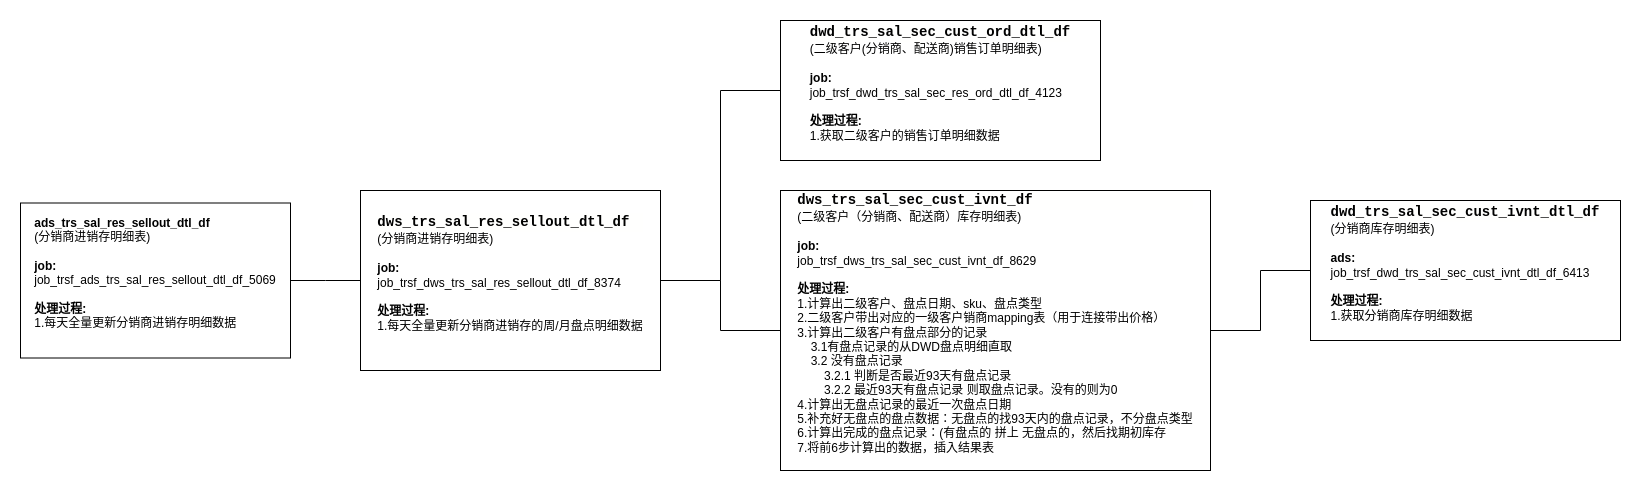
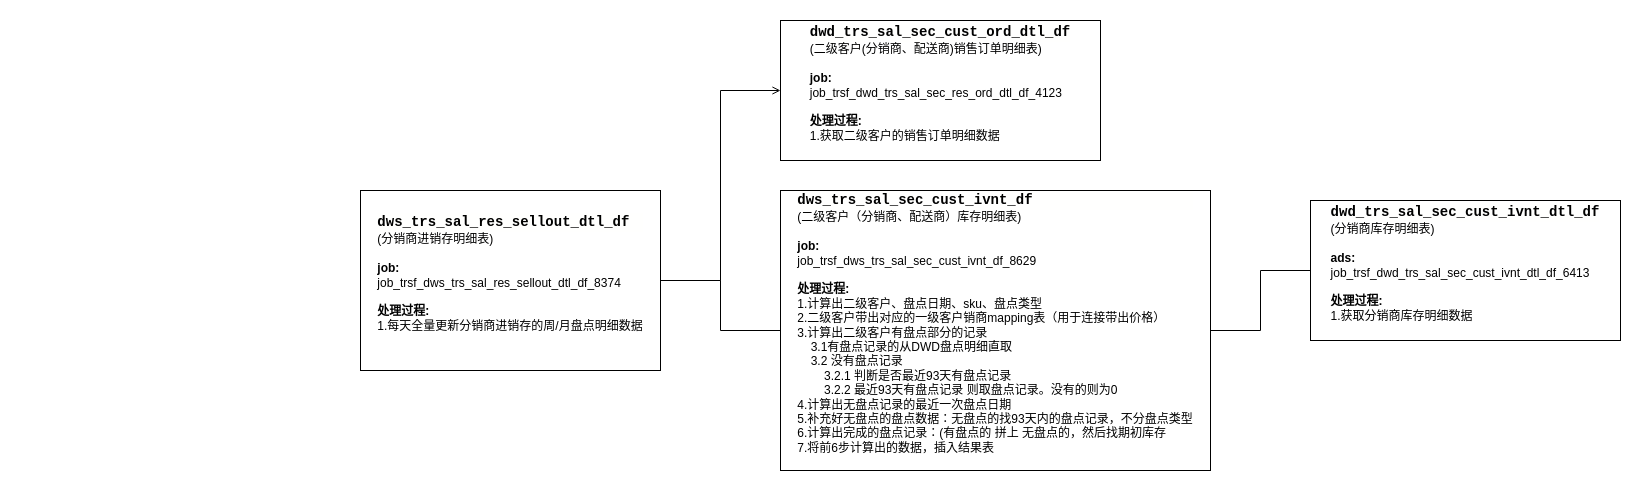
- <mxCell id="4" value="" style="edgeStyle=elbowEdgeStyle;rounded=0;orthogonalLoop=1;jettySize=auto;html=1;elbow=horizontal;startArrow=none;endArrow=none;" edge="1" parent="1" source="6" target="7"><mxGeometry relative="1" as="geometry" /></mxCell>
+ <mxCell id="4" value="" style="edgeStyle=elbowEdgeStyle;rounded=0;orthogonalLoop=1;jettySize=auto;html=1;elbow=horizontal;startArrow=none;endArrow=open;" edge="1" parent="1" source="6" target="7"><mxGeometry relative="1" as="geometry" /></mxCell>
- <mxCell id="3" value="&lt;div style=&quot;text-align: left;&quot;&gt;&lt;b&gt;ads_trs_sal_res_sellout_dtl_df&lt;/b&gt;&lt;br&gt;&lt;/div&gt;&lt;div style=&quot;text-align: left;&quot;&gt;(分销商进销存明细表&lt;span style=&quot;background-color: initial;&quot;&gt;)&lt;/span&gt;&lt;br&gt;&lt;/div&gt;&lt;div style=&quot;text-align: left;&quot;&gt;&lt;br&gt;&lt;/div&gt;&lt;div style=&quot;text-align: left;&quot;&gt;&lt;b style=&quot;background-color: initial;&quot;&gt;job:&lt;/b&gt;&lt;/div&gt;&lt;div style=&quot;text-align: left;&quot;&gt;job_trsf_ads_trs_sal_res_sellout_dtl_df_5069&lt;br&gt;&lt;/div&gt;&lt;div style=&quot;text-align: left;&quot;&gt;&lt;br&gt;&lt;/div&gt;&lt;div style=&quot;font-weight: bold; text-align: left;&quot;&gt;&lt;b style=&quot;background-color: initial;&quot;&gt;处理过程:&lt;/b&gt;&lt;/div&gt;&lt;div style=&quot;text-align: left;&quot;&gt;1.每天全量更新分销商进销存明细数据&lt;/div&gt;&lt;div style=&quot;text-align: left;&quot;&gt;&lt;br&gt;&lt;/div&gt;" style="whiteSpace=wrap;html=1;align=center;treeFolding=1;treeMoving=1;newEdgeStyle={&quot;edgeStyle&quot;:&quot;elbowEdgeStyle&quot;,&quot;startArrow&quot;:&quot;none&quot;,&quot;endArrow&quot;:&quot;none&quot;};" vertex="1" parent="1"><mxGeometry x="20" y="202.5" width="270" height="155" as="geometry" /></mxCell>
- <mxCell id="2" value="" style="edgeStyle=elbowEdgeStyle;rounded=0;orthogonalLoop=1;jettySize=auto;html=1;elbow=horizontal;startArrow=none;endArrow=none;" edge="1" parent="1" source="3" target="6"><mxGeometry relative="1" as="geometry" /></mxCell>
